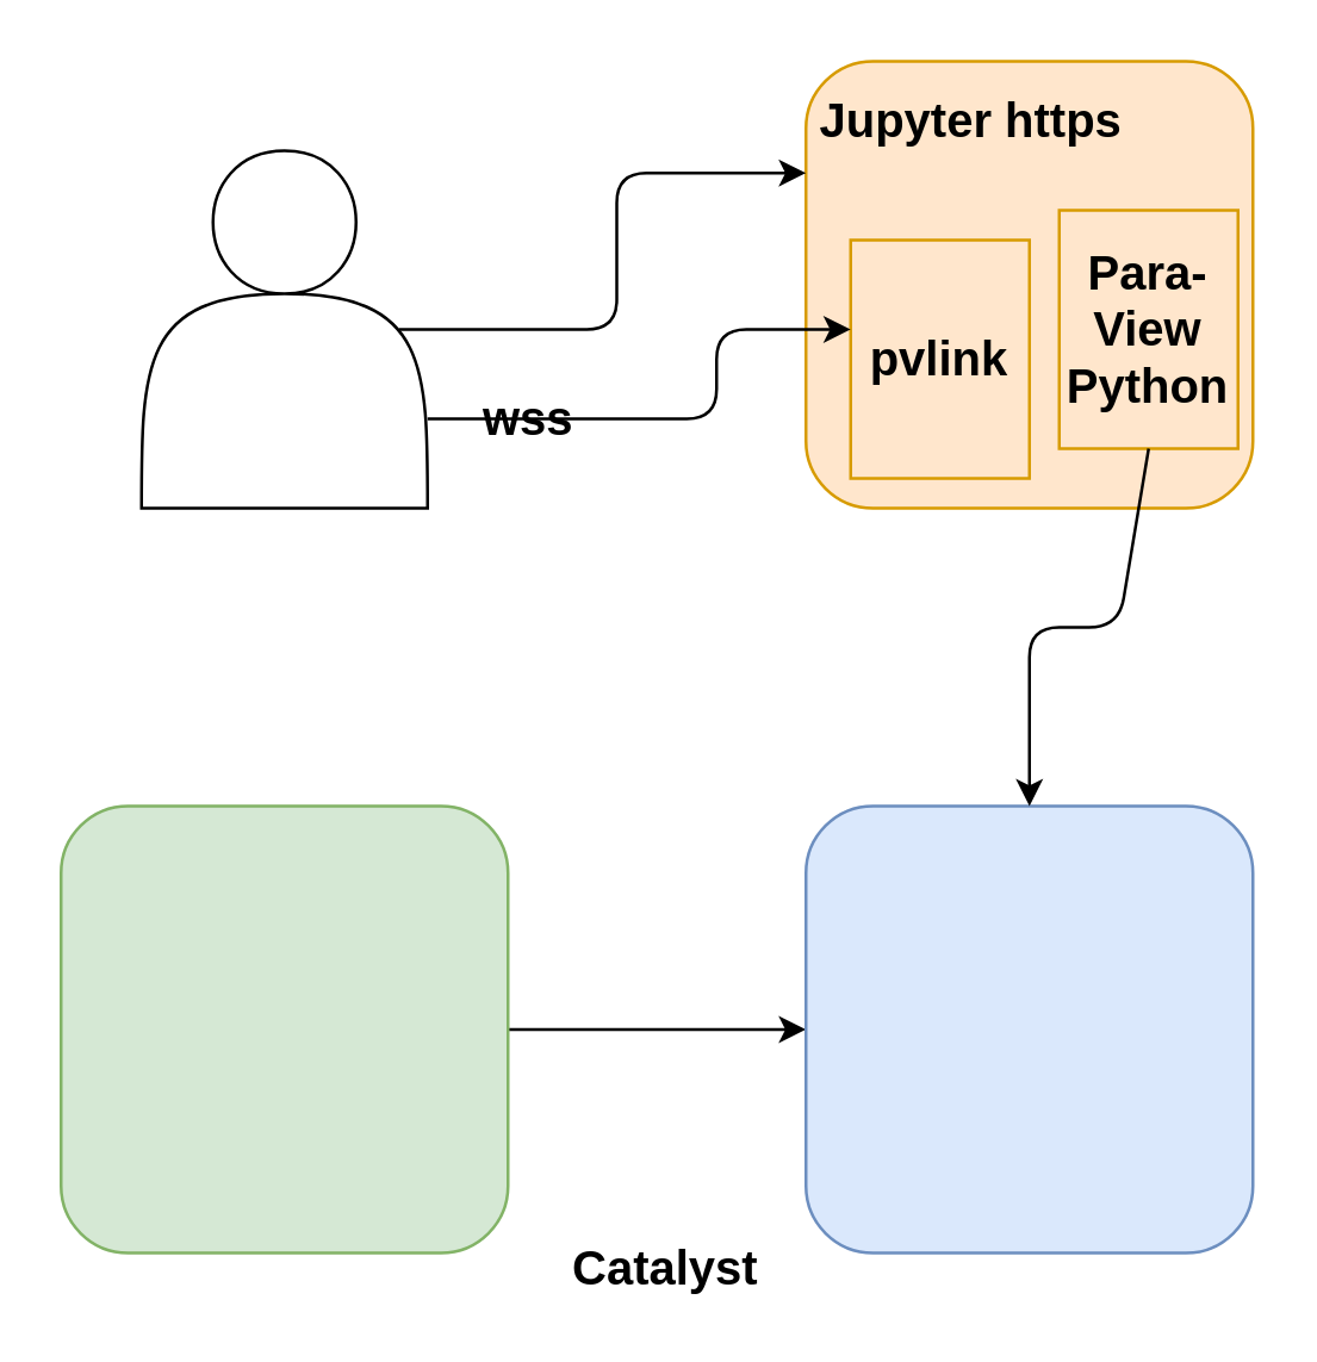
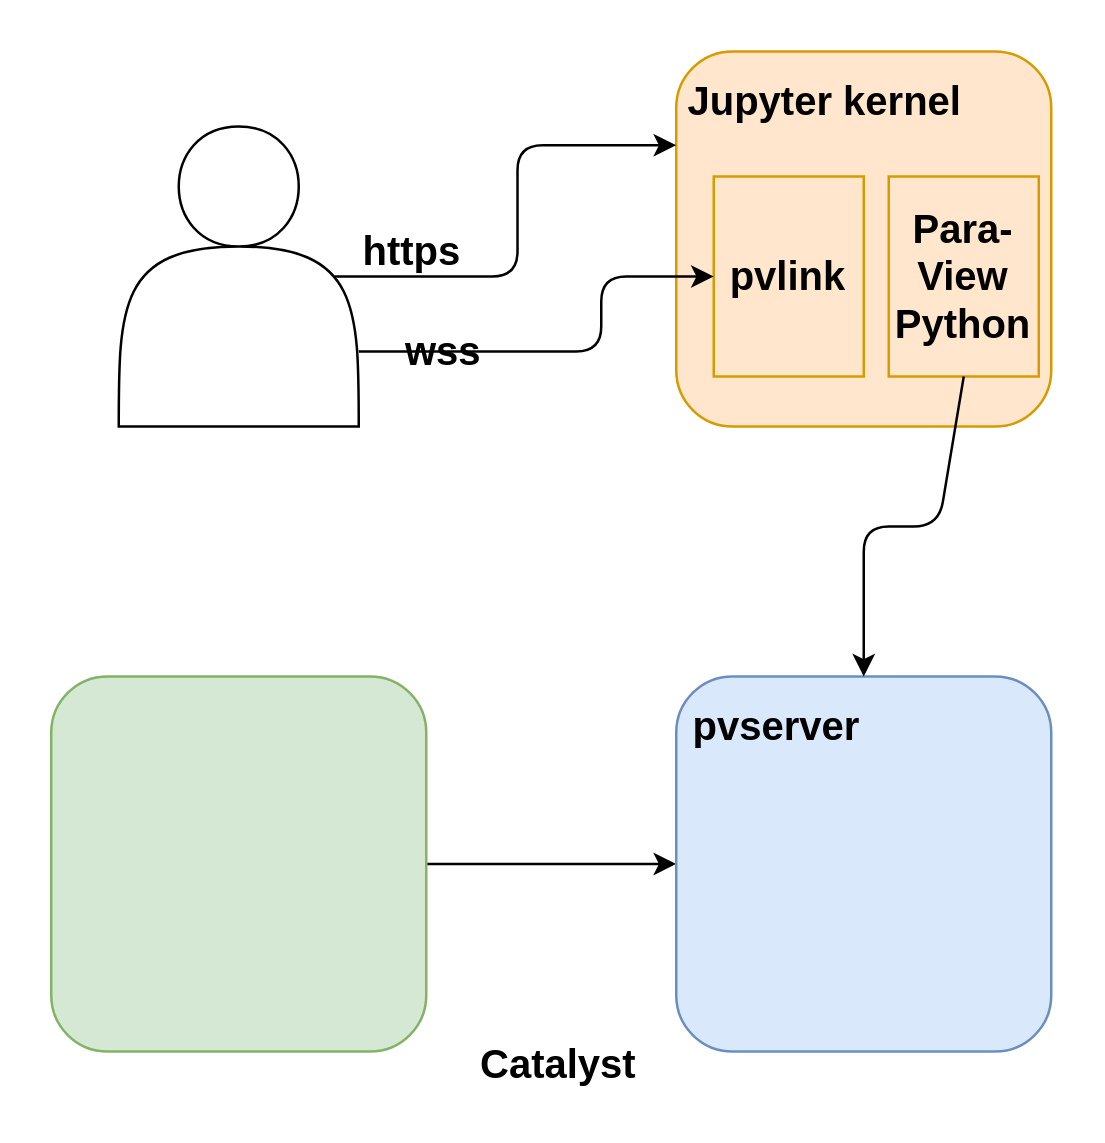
- <mxCell id="6" value="&lt;div style=&quot;font-size: 16px&quot;&gt;Jupyter https&lt;/div&gt;" style="text;html=1;strokeColor=none;fillColor=none;align=left;verticalAlign=middle;whiteSpace=wrap;rounded=0;fontSize=16;fontStyle=1" parent="1" vertex="1"><mxGeometry x="272.5" y="30" width="145" height="20" as="geometry" /></mxCell>
+ <mxCell id="6" value="&lt;div style=&quot;font-size: 16px&quot;&gt;Jupyter kernel&lt;/div&gt;" style="text;html=1;strokeColor=none;fillColor=none;align=left;verticalAlign=middle;whiteSpace=wrap;rounded=0;fontSize=16;fontStyle=1" parent="1" vertex="1"><mxGeometry x="272.5" y="30" width="145" height="20" as="geometry" /></mxCell>
+ <mxCell id="15" value="https" style="text;html=1;strokeColor=none;fillColor=none;align=left;verticalAlign=middle;whiteSpace=wrap;rounded=0;fontSize=16;fontStyle=1" vertex="1" parent="1"><mxGeometry x="143" y="90" width="70" height="20" as="geometry" /></mxCell>
- <mxCell id="9" value="pvlink" style="text;html=1;strokeColor=#d79b00;fillColor=#ffe6cc;align=center;verticalAlign=middle;whiteSpace=wrap;rounded=0;fontSize=16;fontStyle=1" parent="1" vertex="1"><mxGeometry x="285" y="80" width="60" height="80" as="geometry" /></mxCell>
+ <mxCell id="9" value="pvlink" style="text;html=1;strokeColor=#d79b00;fillColor=#ffe6cc;align=center;verticalAlign=middle;whiteSpace=wrap;rounded=0;fontSize=16;fontStyle=1" parent="1" vertex="1"><mxGeometry x="285" y="70" width="60" height="80" as="geometry" /></mxCell>
+ <mxCell id="7" value="pvserver" style="text;html=1;strokeColor=none;fillColor=none;align=left;verticalAlign=middle;whiteSpace=wrap;rounded=0;fontSize=16;fontStyle=1" parent="1" vertex="1"><mxGeometry x="275" y="280" width="120" height="20" as="geometry" /></mxCell>
